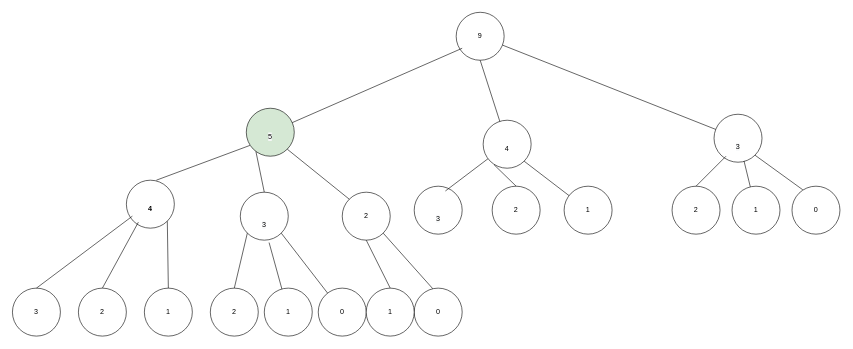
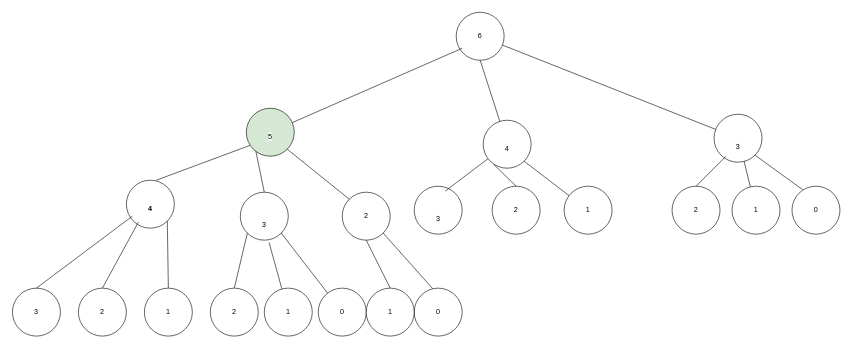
- <mxCell id="3" value="9" style="text;html=1;strokeColor=none;fillColor=none;align=center;verticalAlign=middle;whiteSpace=wrap;rounded=0;" vertex="1" parent="1"><mxGeometry x="770" y="45" width="60" height="30" as="geometry" /></mxCell>
+ <mxCell id="3" value="6" style="text;html=1;strokeColor=none;fillColor=none;align=center;verticalAlign=middle;whiteSpace=wrap;rounded=0;" vertex="1" parent="1"><mxGeometry x="770" y="45" width="60" height="30" as="geometry" /></mxCell>
